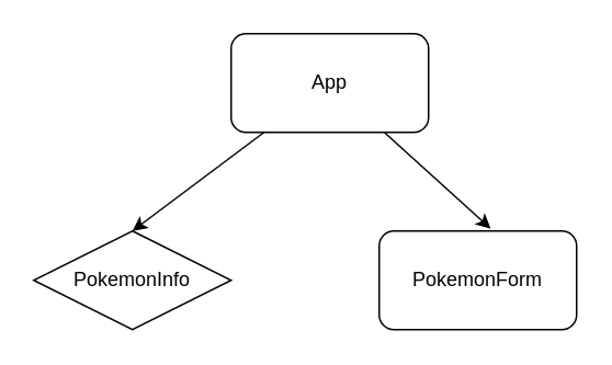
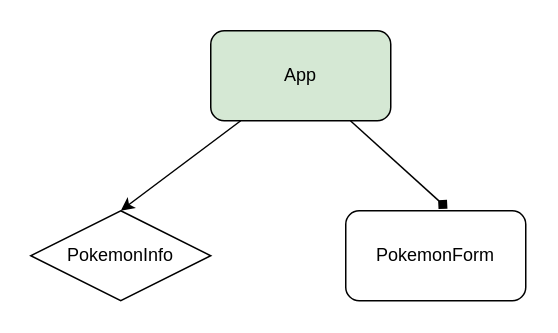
- <mxCell id="4" value="App" style="rounded=1;whiteSpace=wrap;html=1;" vertex="1" parent="1"><mxGeometry x="140" y="20" width="120" height="60" as="geometry" /></mxCell>
+ <mxCell id="4" value="App" style="rounded=1;whiteSpace=wrap;html=1;fillColor=#d5e8d4;" vertex="1" parent="1"><mxGeometry x="140" y="20" width="120" height="60" as="geometry" /></mxCell>
- <mxCell id="3" style="edgeStyle=none;html=1;entryX=0.565;entryY=-0.023;entryDx=0;entryDy=0;entryPerimeter=0;" edge="1" parent="1" source="4" target="5"><mxGeometry relative="1" as="geometry" /></mxCell>
+ <mxCell id="3" style="edgeStyle=none;html=1;entryX=0.565;entryY=-0.023;entryDx=0;entryDy=0;entryPerimeter=0;endArrow=diamond;" edge="1" parent="1" source="4" target="5"><mxGeometry relative="1" as="geometry" /></mxCell>
